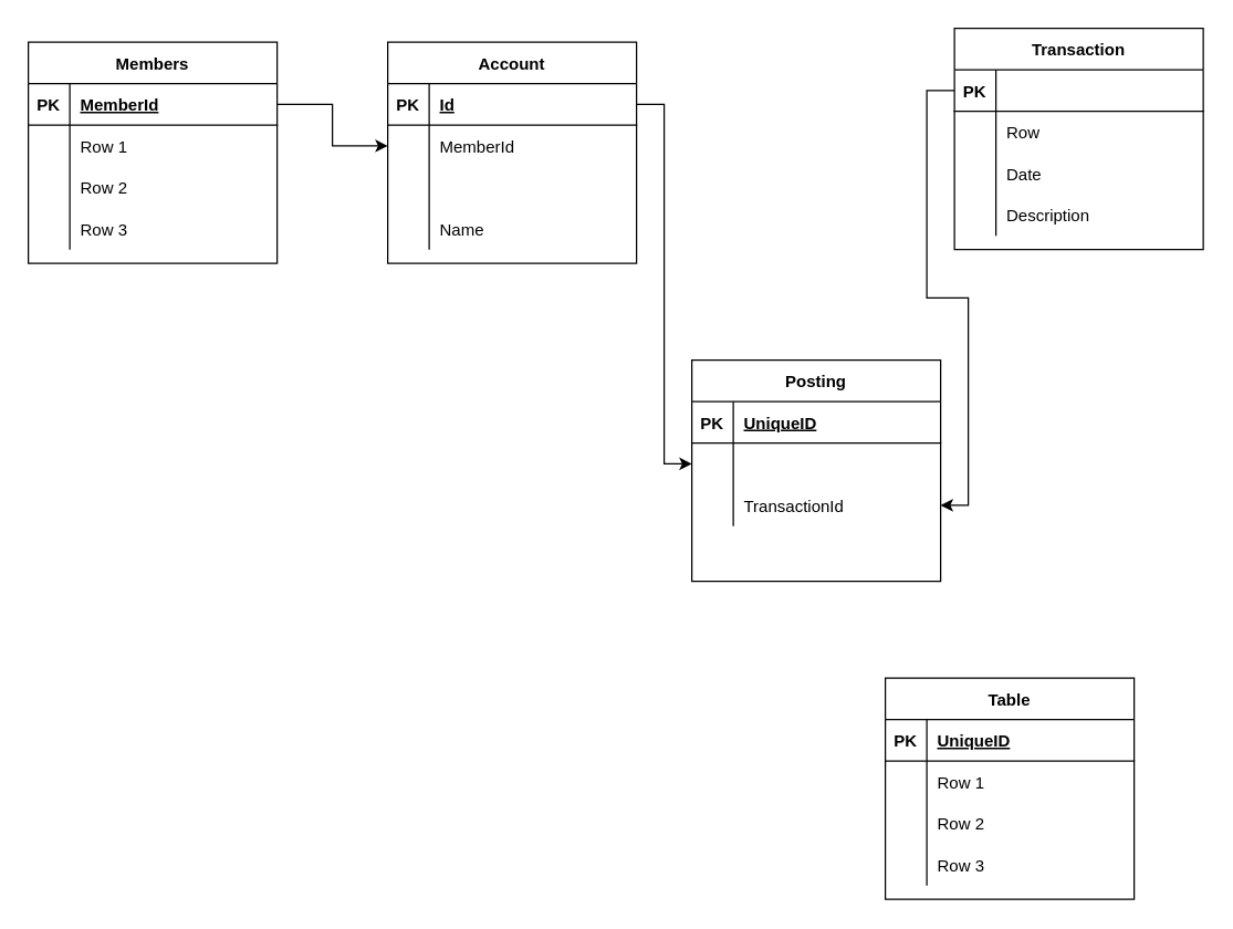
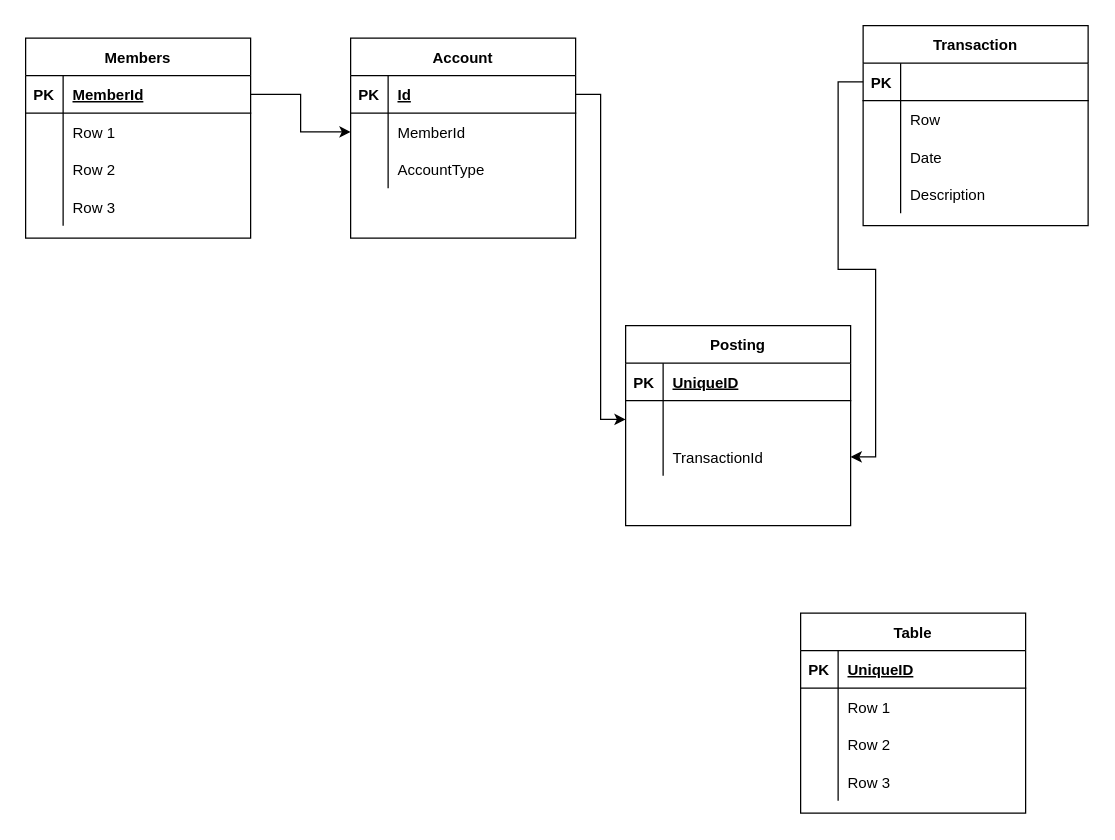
+ <mxCell id="11" value="AccountType" style="shape=partialRectangle;connectable=0;fillColor=none;top=0;left=0;bottom=0;right=0;align=left;spacingLeft=6;overflow=hidden;" parent="9" vertex="1"><mxGeometry x="30" width="150" height="30" as="geometry" /></mxCell>
- <mxCell id="14" value="Name" style="shape=partialRectangle;connectable=0;fillColor=none;top=0;left=0;bottom=0;right=0;align=left;spacingLeft=6;overflow=hidden;" parent="12" vertex="1"><mxGeometry x="30" width="150" height="30" as="geometry" /></mxCell>
